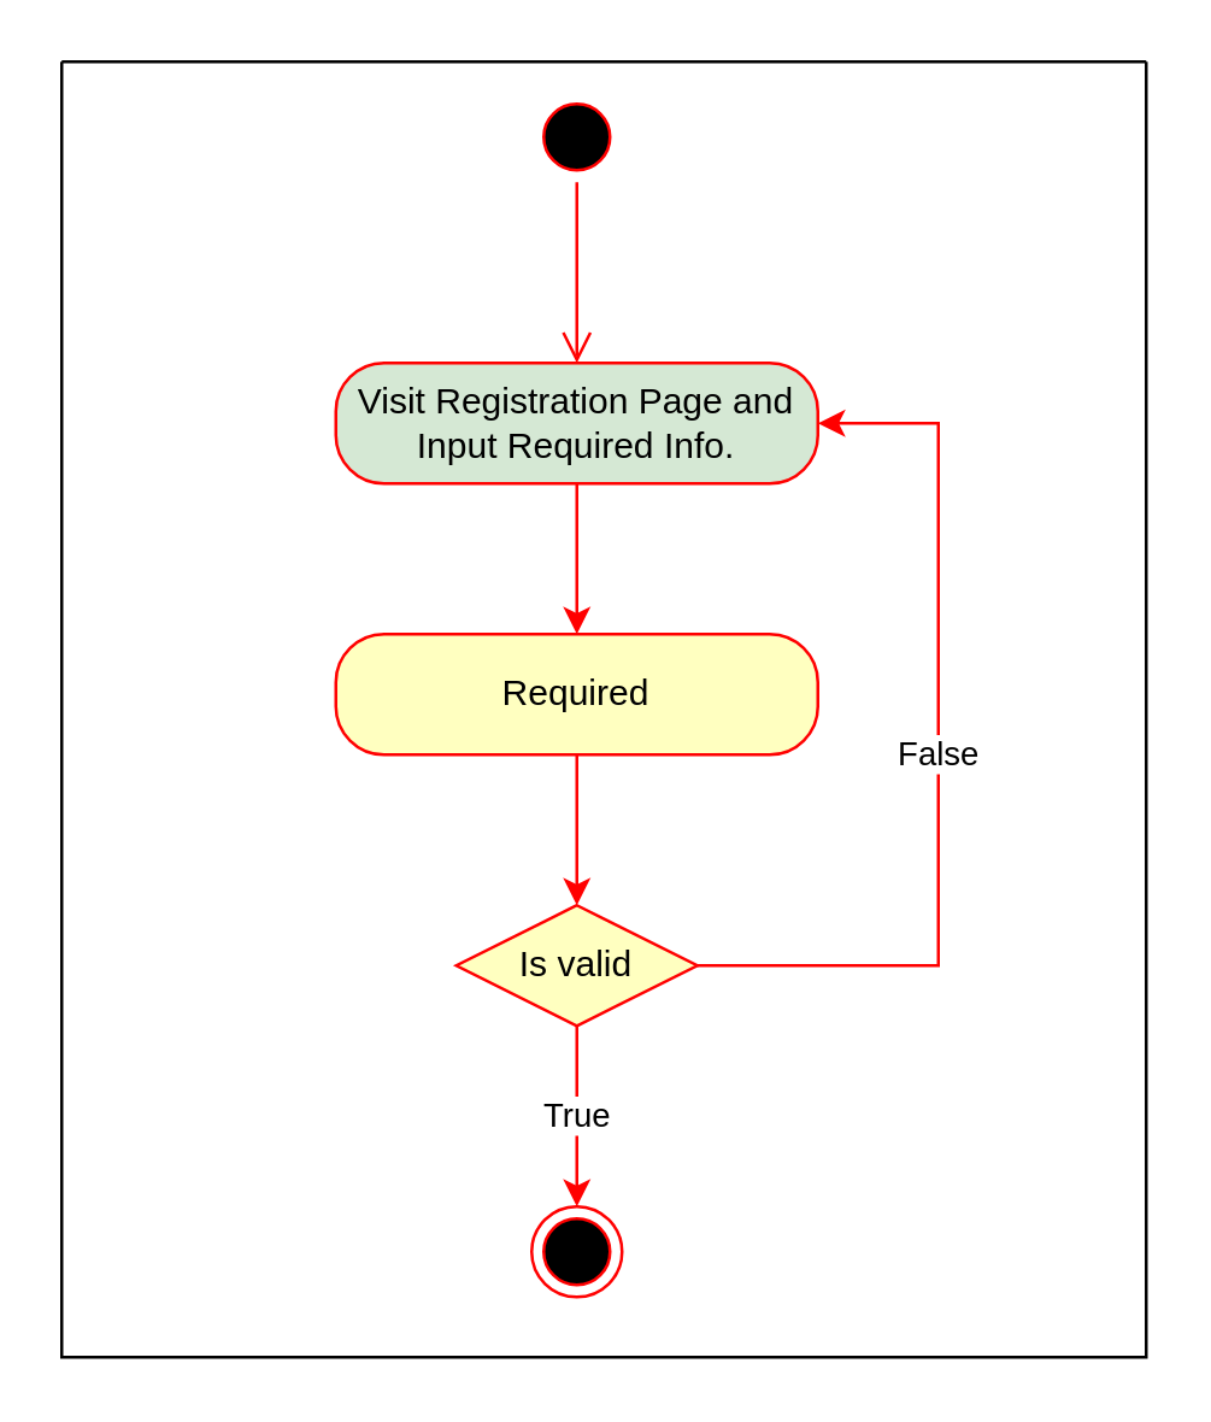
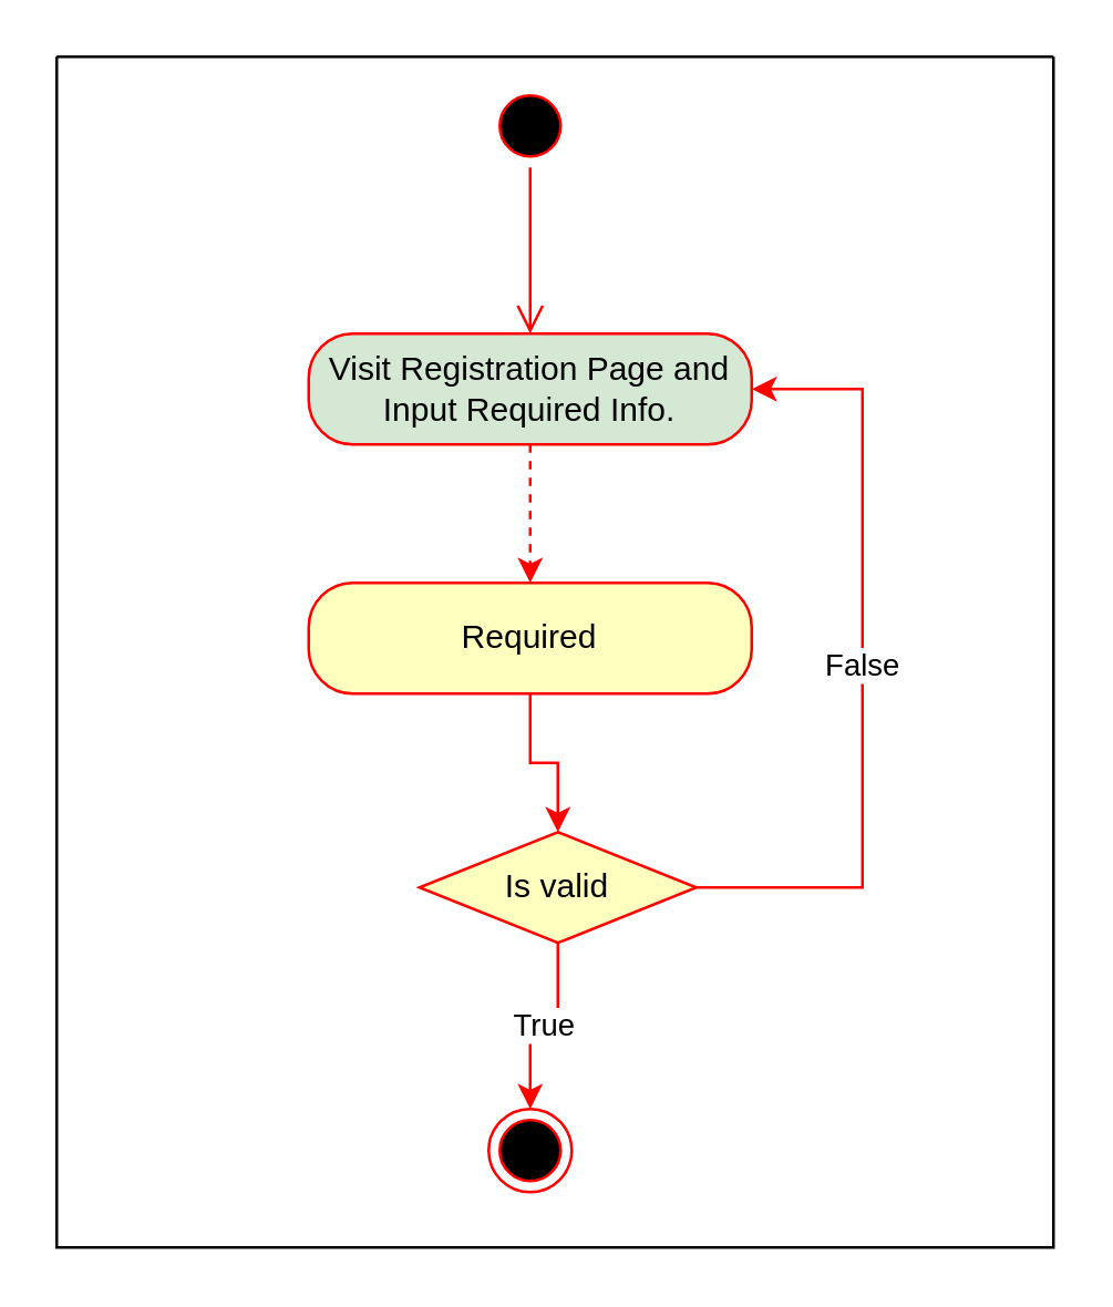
- <mxCell id="9" style="edgeStyle=orthogonalEdgeStyle;rounded=0;orthogonalLoop=1;jettySize=auto;html=1;exitX=0.5;exitY=1;exitDx=0;exitDy=0;entryX=0.5;entryY=0;entryDx=0;entryDy=0;fillColor=#f8cecc;strokeColor=#FF0000;" edge="1" parent="1" source="10" target="5"><mxGeometry relative="1" as="geometry" /></mxCell>
+ <mxCell id="9" style="edgeStyle=orthogonalEdgeStyle;rounded=0;orthogonalLoop=1;jettySize=auto;html=1;exitX=0.5;exitY=1;exitDx=0;exitDy=0;entryX=0.5;entryY=0;entryDx=0;entryDy=0;fillColor=#f8cecc;strokeColor=#FF0000;dashed=1;" edge="1" parent="1" source="10" target="5"><mxGeometry relative="1" as="geometry" /></mxCell>
- <mxCell id="8" value="Is valid" style="rhombus;whiteSpace=wrap;html=1;fontColor=#000000;fillColor=#ffffc0;strokeColor=#ff0000;" vertex="1" parent="1"><mxGeometry x="151" y="300" width="80" height="40" as="geometry" /></mxCell>
+ <mxCell id="8" value="Is valid" style="rhombus;whiteSpace=wrap;html=1;fontColor=#000000;fillColor=#ffffc0;strokeColor=#ff0000;" vertex="1" parent="1"><mxGeometry x="151" y="300" width="100" height="40" as="geometry" /></mxCell>
